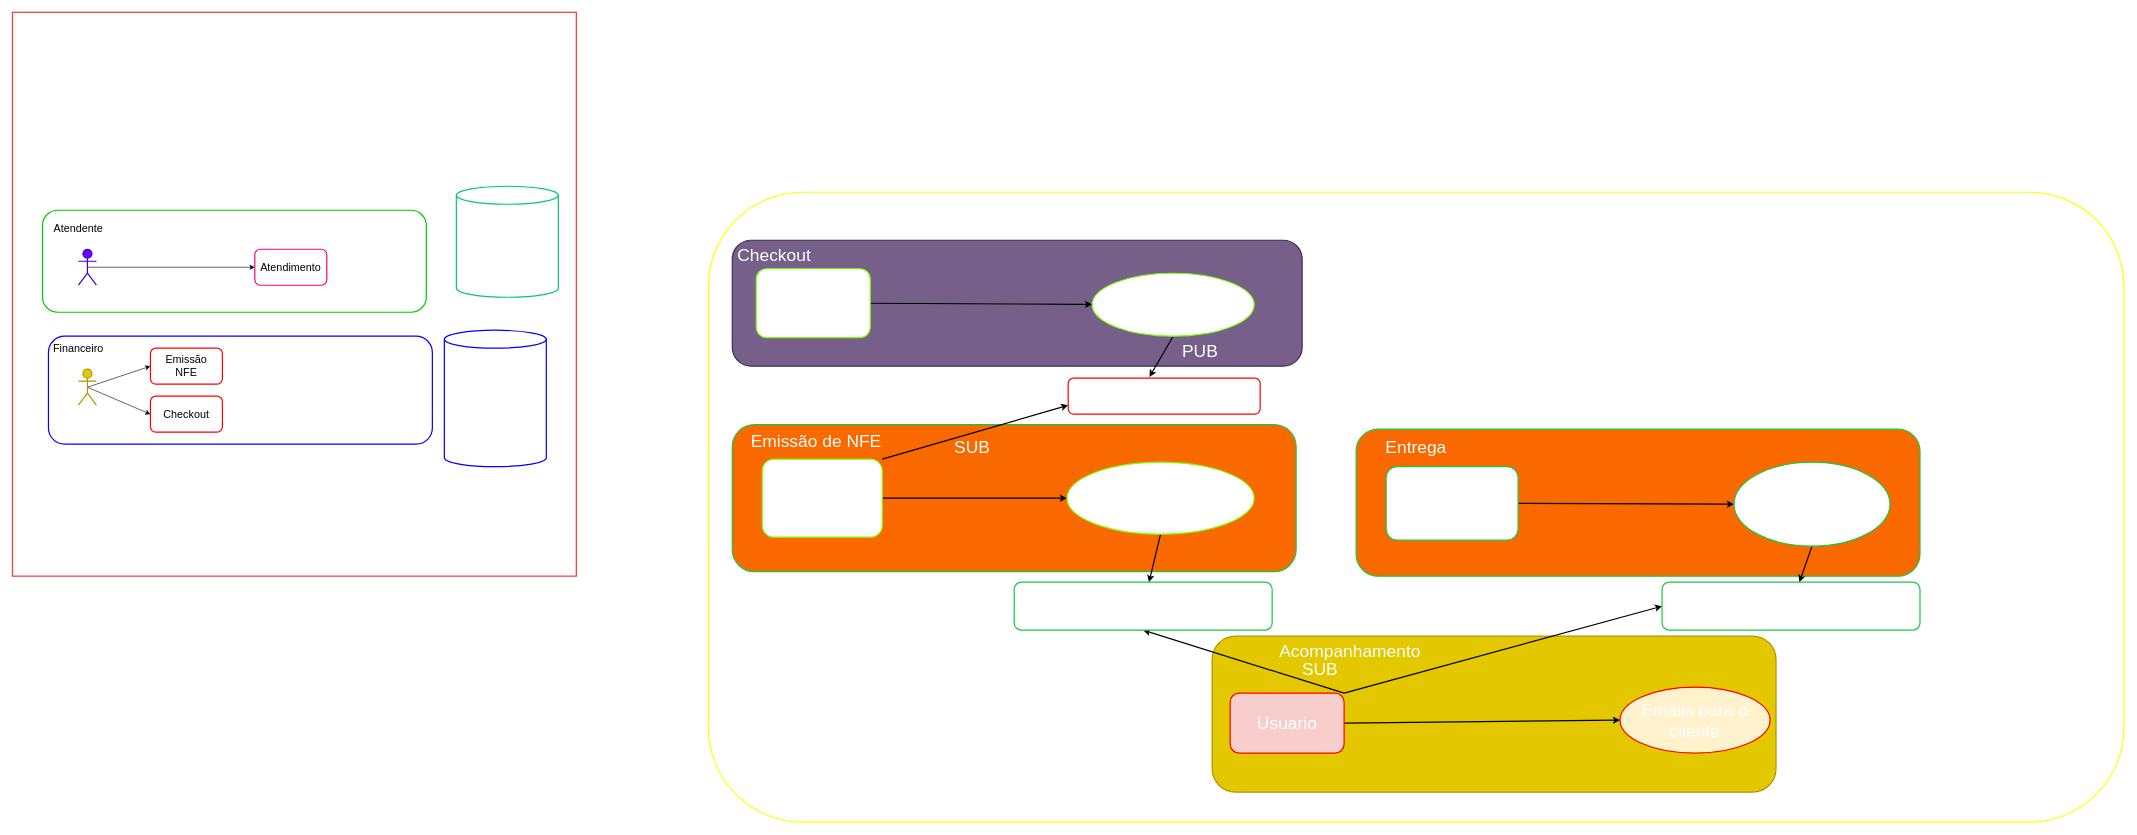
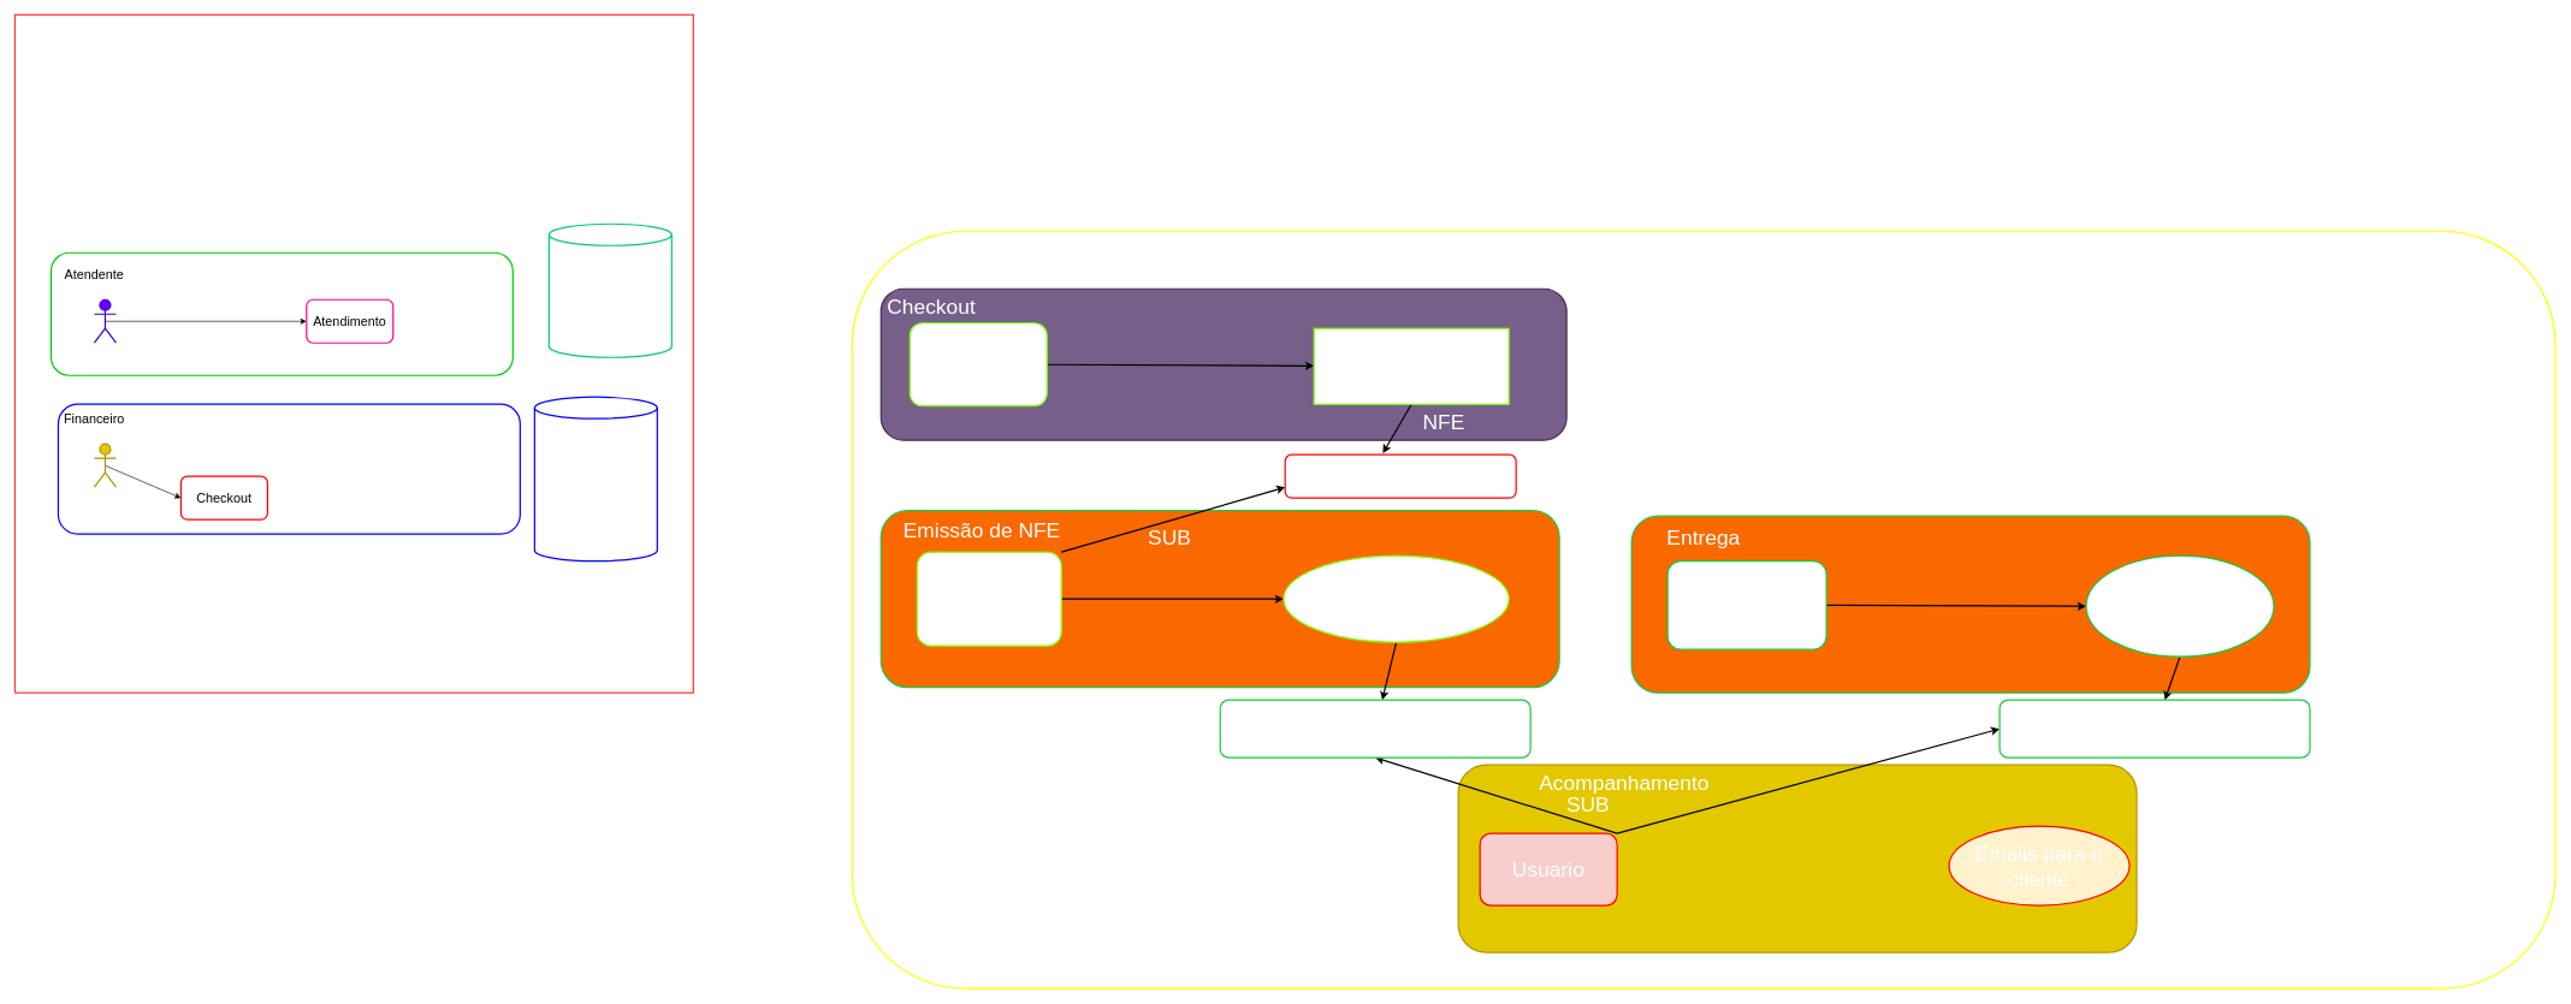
- <mxCell id="26" value="Finalizar&amp;nbsp;&lt;br&gt;Compra" style="ellipse;whiteSpace=wrap;html=1;fontSize=29;fontColor=#FFFFFF;strokeColor=#80FF00;strokeWidth=2;" parent="1" vertex="1"><mxGeometry x="1820" y="455" width="270" height="105" as="geometry" /></mxCell>
+ <mxCell id="26" value="Finalizar&amp;nbsp;&lt;br&gt;Compra" style="whiteSpace=wrap;html=1;fontSize=29;fontColor=#FFFFFF;strokeColor=#80FF00;strokeWidth=2;rounded=0;" parent="1" vertex="1"><mxGeometry x="1820" y="455" width="270" height="105" as="geometry" /></mxCell>
- <mxCell id="35" value="PUB" style="text;html=1;strokeColor=none;fillColor=none;align=center;verticalAlign=middle;whiteSpace=wrap;rounded=0;fontSize=29;fontColor=#FFFFFF;" parent="1" vertex="1"><mxGeometry x="1960" y="570" width="80" height="30" as="geometry" /></mxCell>
+ <mxCell id="35" value="NFE" style="text;html=1;strokeColor=none;fillColor=none;align=center;verticalAlign=middle;whiteSpace=wrap;rounded=0;fontSize=29;fontColor=#FFFFFF;" parent="1" vertex="1"><mxGeometry x="1960" y="570" width="80" height="30" as="geometry" /></mxCell>
- <mxCell id="13" value="Emissão&lt;br&gt;NFE" style="rounded=1;whiteSpace=wrap;html=1;fontSize=18;strokeColor=#FF0000;strokeWidth=2;" parent="1" vertex="1"><mxGeometry x="250" y="580" width="120" height="60" as="geometry" /></mxCell>
- <mxCell id="10" style="edgeStyle=none;html=1;exitX=0.5;exitY=0.5;exitDx=0;exitDy=0;exitPerimeter=0;entryX=0;entryY=0.5;entryDx=0;entryDy=0;fontSize=18;" parent="1" source="12" target="13" edge="1"><mxGeometry relative="1" as="geometry" /></mxCell>
- <mxCell id="40" style="edgeStyle=none;html=1;exitX=1;exitY=0.5;exitDx=0;exitDy=0;entryX=0;entryY=0.5;entryDx=0;entryDy=0;fontSize=29;fontColor=#FFFFFF;strokeWidth=2;" parent="1" source="43" target="39" edge="1"><mxGeometry relative="1" as="geometry" /></mxCell>
